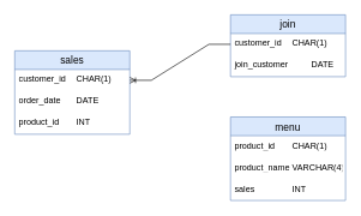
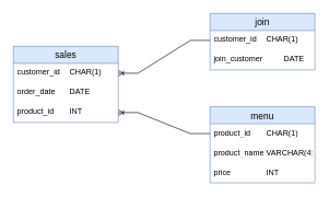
+ <mxCell id="14" value="" style="edgeStyle=entityRelationEdgeStyle;fontSize=12;html=1;endArrow=ERoneToMany;rounded=0;exitX=0;exitY=0.5;exitDx=0;exitDy=0;" edge="1" parent="1" source="7" target="5"><mxGeometry width="100" height="100" relative="1" as="geometry"><mxPoint x="110" y="210" as="sourcePoint" /><mxPoint x="210" y="110" as="targetPoint" /></mxGeometry></mxCell>
- <mxCell id="9" value="sales&lt;span style=&quot;white-space: pre;&quot;&gt;&#09;&lt;span style=&quot;white-space: pre;&quot;&gt;&#09;&lt;/span&gt;&lt;/span&gt;INT" style="text;strokeColor=none;fillColor=none;spacingLeft=4;spacingRight=4;overflow=hidden;rotatable=0;points=[[0,0.5],[1,0.5]];portConstraint=eastwest;fontSize=12;whiteSpace=wrap;html=1;" vertex="1" parent="6"><mxGeometry y="86" width="160" height="30" as="geometry" /></mxCell>
+ <mxCell id="9" value="price&lt;span style=&quot;white-space: pre;&quot;&gt;&#09;&lt;span style=&quot;white-space: pre;&quot;&gt;&#09;&lt;/span&gt;&lt;/span&gt;INT" style="text;strokeColor=none;fillColor=none;spacingLeft=4;spacingRight=4;overflow=hidden;rotatable=0;points=[[0,0.5],[1,0.5]];portConstraint=eastwest;fontSize=12;whiteSpace=wrap;html=1;" vertex="1" parent="6"><mxGeometry y="86" width="160" height="30" as="geometry" /></mxCell>
